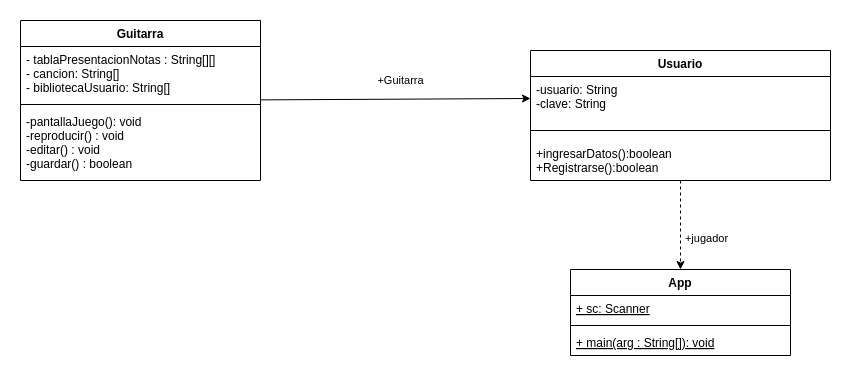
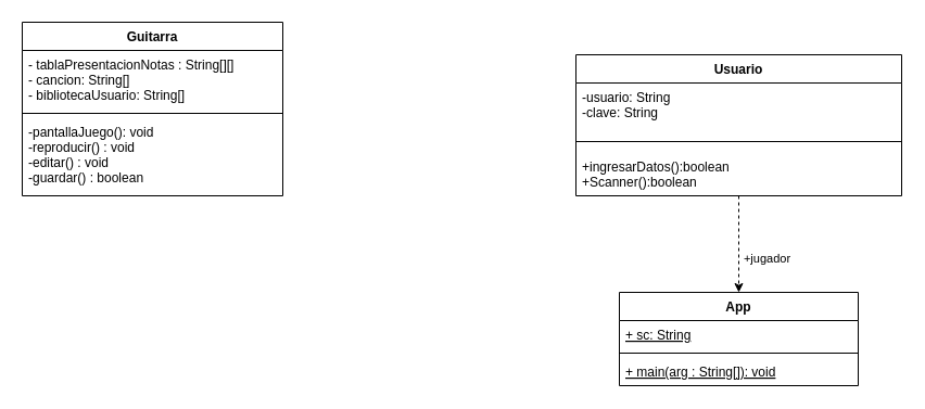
- <mxCell id="12" value="+Guitarra" style="edgeStyle=none;html=1;entryX=0;entryY=0.5;entryDx=0;entryDy=0;" parent="1" source="13" target="9" edge="1"><mxGeometry x="0.039" y="19" relative="1" as="geometry"><mxPoint as="offset" /><mxPoint x="545" y="97.75" as="targetPoint" /></mxGeometry></mxCell>
- <mxCell id="11" value="+ingresarDatos():boolean&#10;+Registrarse():boolean&#10;" style="text;strokeColor=none;fillColor=none;align=left;verticalAlign=top;spacingLeft=4;spacingRight=4;overflow=hidden;rotatable=0;points=[[0,0.5],[1,0.5]];portConstraint=eastwest;" parent="8" vertex="1"><mxGeometry y="90" width="300" height="40" as="geometry" /></mxCell>
+ <mxCell id="11" value="+ingresarDatos():boolean&#10;+Scanner():boolean&#10;" style="text;strokeColor=none;fillColor=none;align=left;verticalAlign=top;spacingLeft=4;spacingRight=4;overflow=hidden;rotatable=0;points=[[0,0.5],[1,0.5]];portConstraint=eastwest;" parent="8" vertex="1"><mxGeometry y="90" width="300" height="40" as="geometry" /></mxCell>
- <mxCell id="3" value="+ sc: Scanner" style="text;strokeColor=none;fillColor=none;align=left;verticalAlign=top;spacingLeft=4;spacingRight=4;overflow=hidden;rotatable=0;points=[[0,0.5],[1,0.5]];portConstraint=eastwest;fontStyle=4" parent="2" vertex="1"><mxGeometry y="26" width="220" height="26" as="geometry" /></mxCell>
+ <mxCell id="3" value="+ sc: String" style="text;strokeColor=none;fillColor=none;align=left;verticalAlign=top;spacingLeft=4;spacingRight=4;overflow=hidden;rotatable=0;points=[[0,0.5],[1,0.5]];portConstraint=eastwest;fontStyle=4" parent="2" vertex="1"><mxGeometry y="26" width="220" height="26" as="geometry" /></mxCell>
